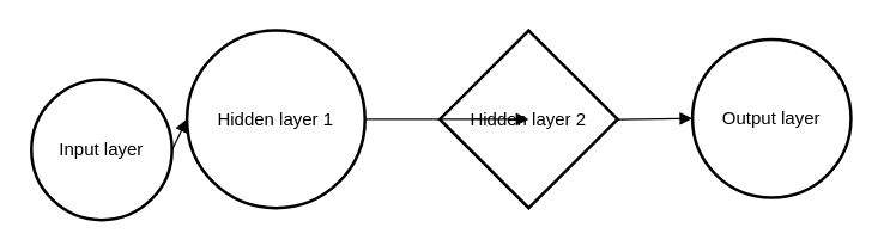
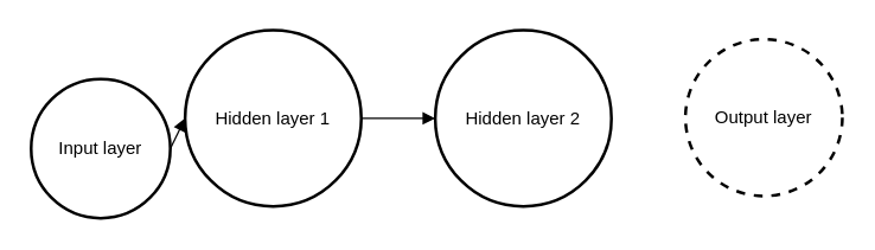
- <mxCell id="5" value="Output layer" style="ellipse;aspect=fixed;strokeWidth=2;whiteSpace=wrap;" vertex="1" parent="1"><mxGeometry x="462" y="26" width="106" height="106" as="geometry" /></mxCell>
+ <mxCell id="5" value="Output layer" style="ellipse;aspect=fixed;strokeWidth=2;whiteSpace=wrap;dashed=1;" vertex="1" parent="1"><mxGeometry x="462" y="26" width="106" height="106" as="geometry" /></mxCell>
- <mxCell id="4" value="Hidden layer 2" style="rhombus;aspect=fixed;strokeWidth=2;whiteSpace=wrap;" vertex="1" parent="1"><mxGeometry x="293" width="119" height="119" as="geometry" y="20" /></mxCell>
+ <mxCell id="4" value="Hidden layer 2" style="ellipse;aspect=fixed;strokeWidth=2;whiteSpace=wrap;" vertex="1" parent="1"><mxGeometry x="293" width="119" height="119" as="geometry" y="20" /></mxCell>
- <mxCell id="8" value="" style="curved=1;startArrow=none;endArrow=block;exitX=1.003;exitY=0.501;entryX=0.004;entryY=0.506;" edge="1" parent="1" source="4" target="5"><mxGeometry relative="1" as="geometry"><Array as="points" /></mxGeometry></mxCell>
